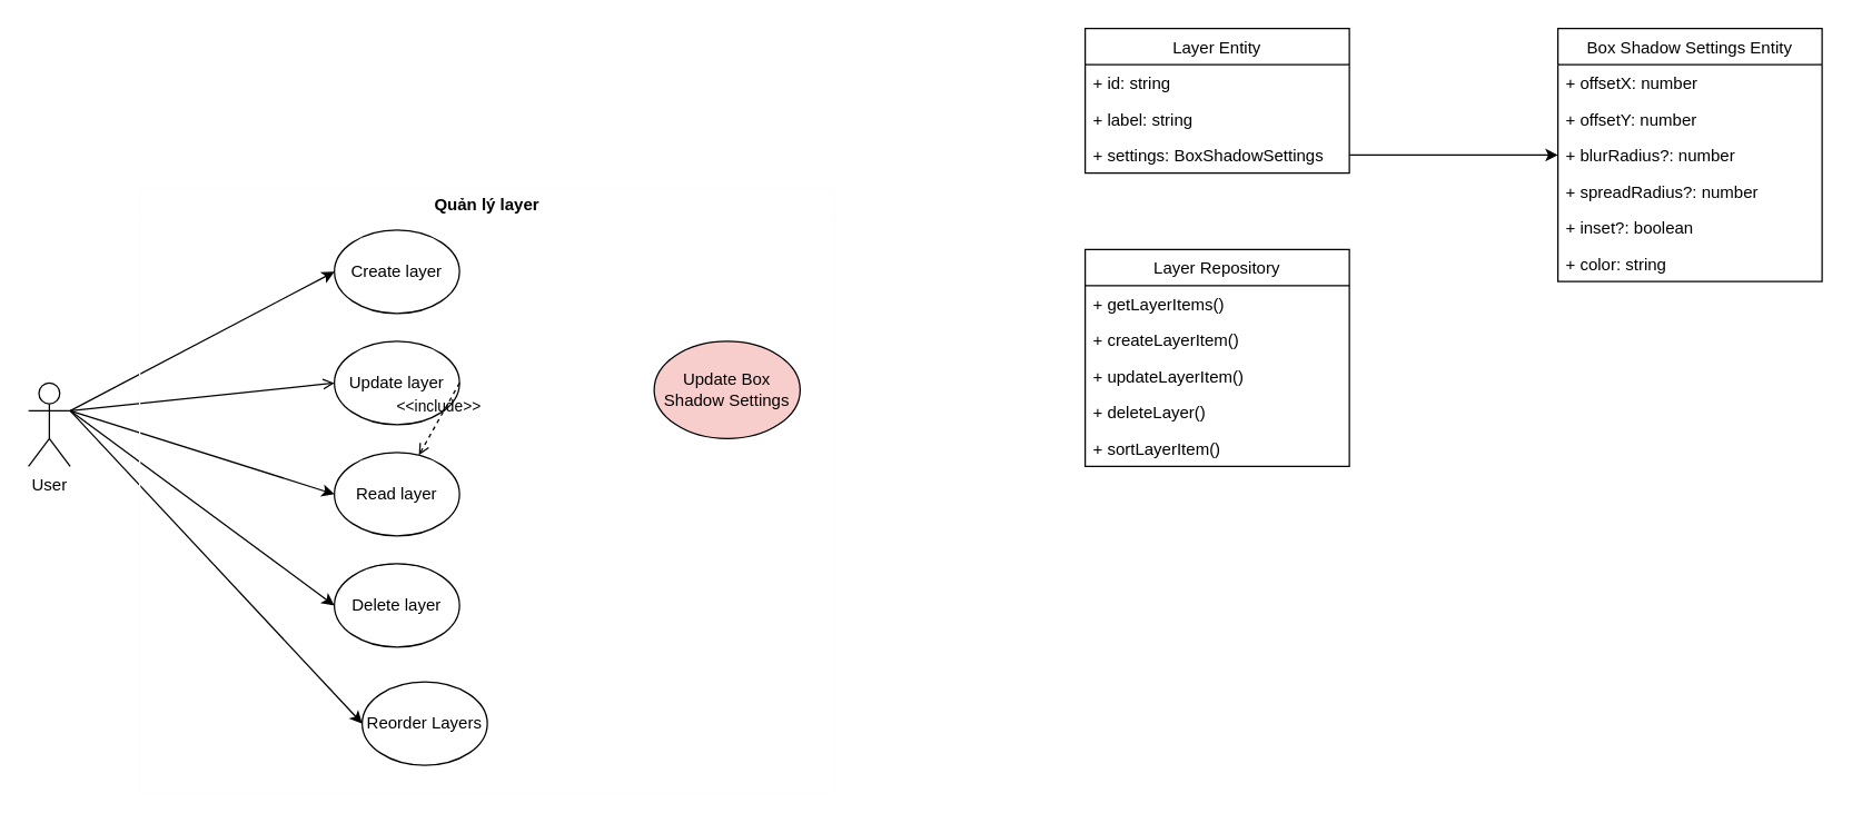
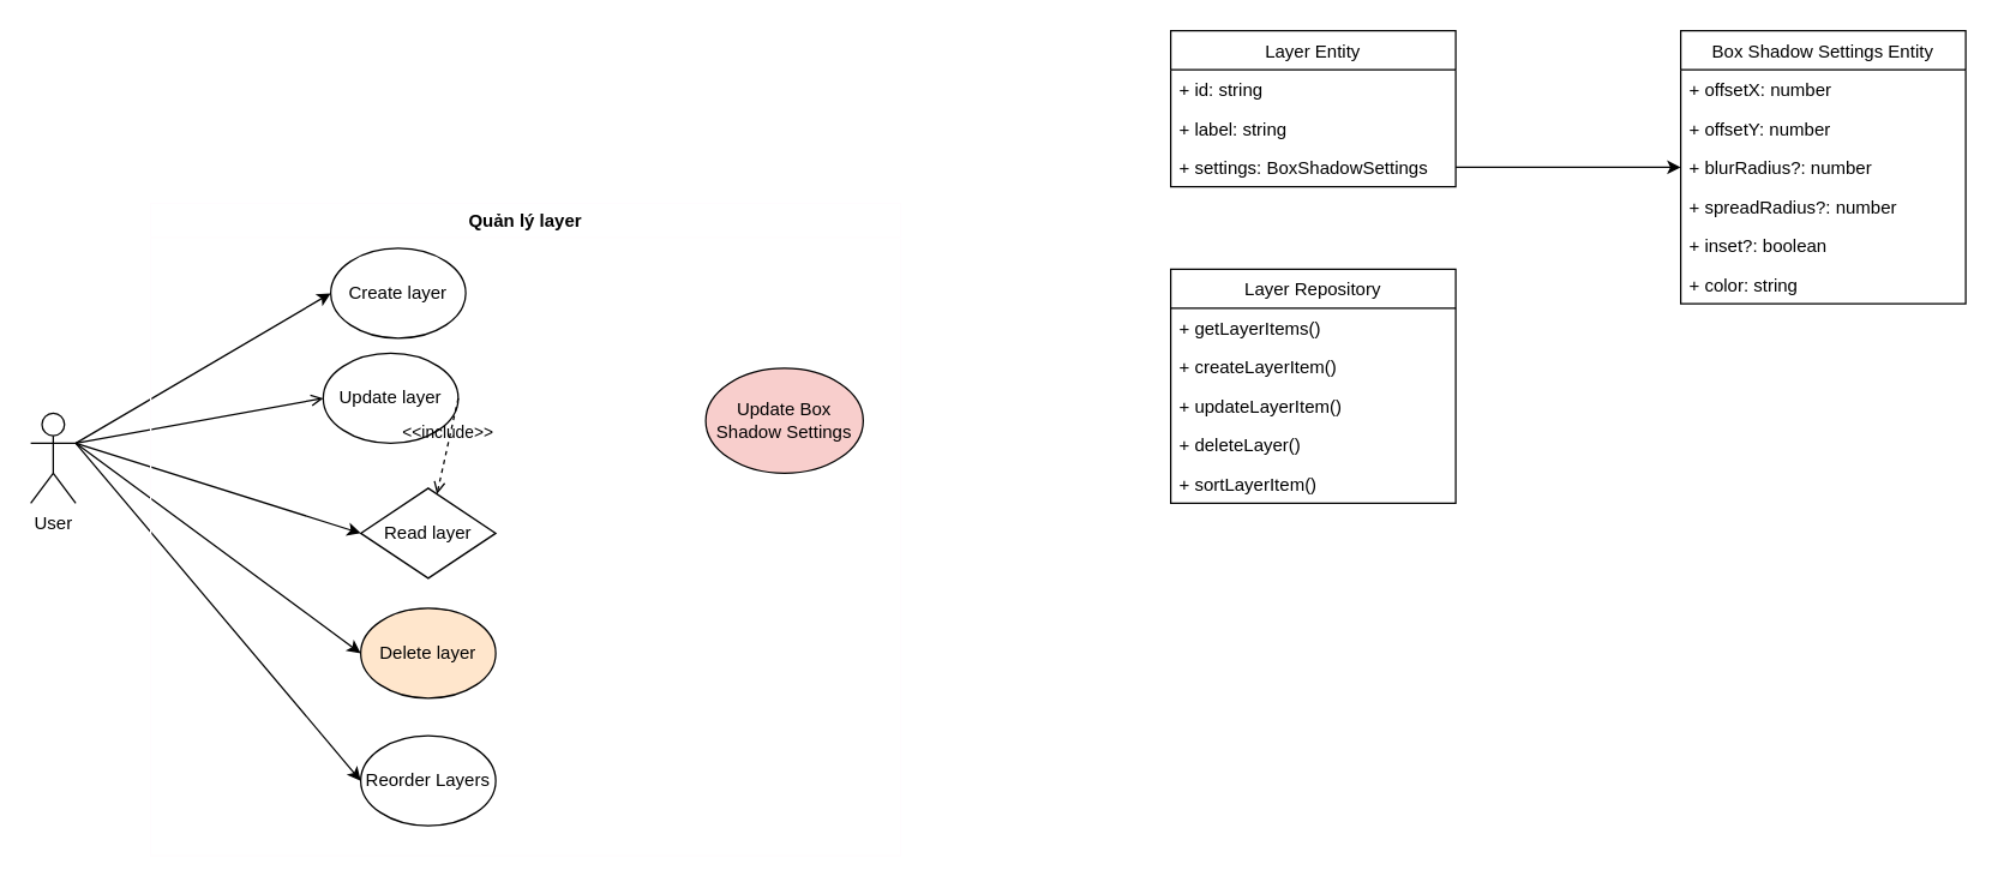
- <mxCell id="9" value="Create layer" style="ellipse;whiteSpace=wrap;html=1;" parent="8" vertex="1"><mxGeometry x="140" y="30" width="90" height="60" as="geometry" /></mxCell>
+ <mxCell id="9" value="Create layer" style="ellipse;whiteSpace=wrap;html=1;" parent="8" vertex="1"><mxGeometry x="120" y="30" width="90" height="60" as="geometry" /></mxCell>
- <mxCell id="10" value="Update layer" style="ellipse;whiteSpace=wrap;html=1;" parent="8" vertex="1"><mxGeometry x="140" y="110" width="90" height="60" as="geometry" /></mxCell>
+ <mxCell id="10" value="Update layer" style="ellipse;whiteSpace=wrap;html=1;" parent="8" vertex="1"><mxGeometry x="115" y="100" width="90" height="60" as="geometry" /></mxCell>
- <mxCell id="11" value="Read layer" style="ellipse;whiteSpace=wrap;html=1;" parent="8" vertex="1"><mxGeometry x="140" y="190" width="90" height="60" as="geometry" /></mxCell>
+ <mxCell id="11" value="Read layer" style="rhombus;whiteSpace=wrap;html=1;" parent="8" vertex="1"><mxGeometry x="140" y="190" width="90" height="60" as="geometry" /></mxCell>
- <mxCell id="12" value="Delete layer" style="ellipse;whiteSpace=wrap;html=1;" parent="8" vertex="1"><mxGeometry x="140" y="270" width="90" height="60" as="geometry" /></mxCell>
+ <mxCell id="12" value="Delete layer" style="ellipse;whiteSpace=wrap;html=1;fillColor=#ffe6cc;" parent="8" vertex="1"><mxGeometry x="140" y="270" width="90" height="60" as="geometry" /></mxCell>
- <mxCell id="13" value="Reorder Layers" style="ellipse;whiteSpace=wrap;html=1;" parent="8" vertex="1"><mxGeometry x="160" y="355" width="90" height="60" as="geometry" /></mxCell>
+ <mxCell id="13" value="Reorder Layers" style="ellipse;whiteSpace=wrap;html=1;" parent="8" vertex="1"><mxGeometry x="140" y="355" width="90" height="60" as="geometry" /></mxCell>
